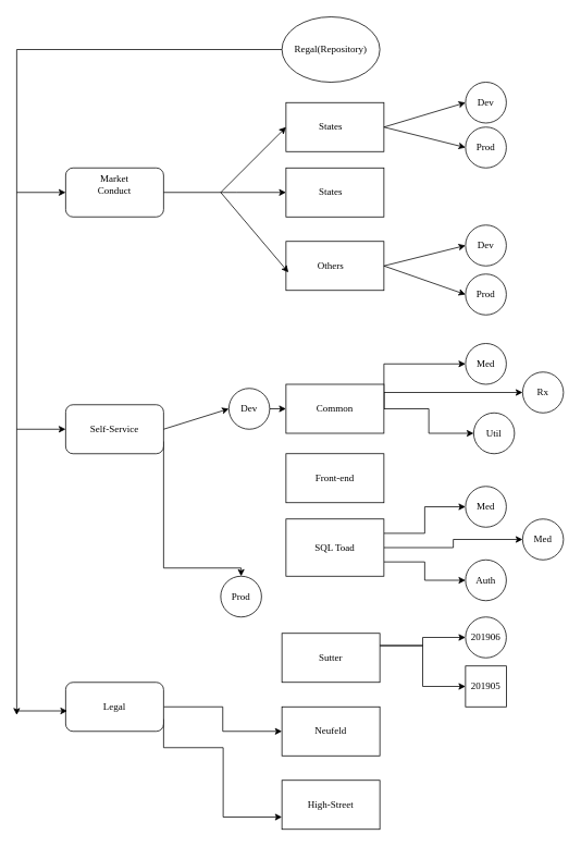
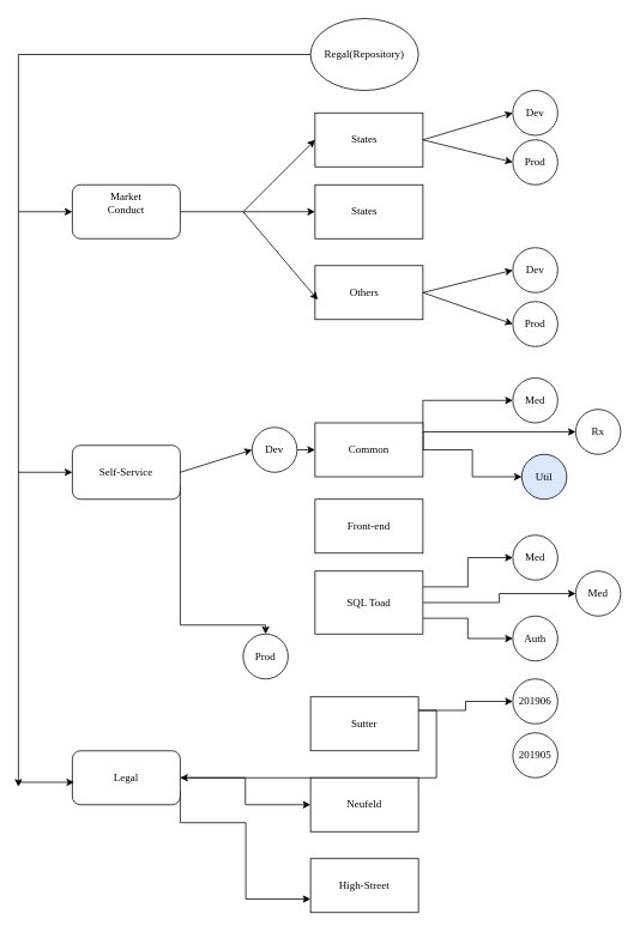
- <mxCell id="38" value="Util" style="ellipse;whiteSpace=wrap;html=1;aspect=fixed;fontFamily=Verdana;" vertex="1" parent="1"><mxGeometry x="580" y="505" width="50" height="50" as="geometry" /></mxCell>
+ <mxCell id="38" value="Util" style="ellipse;whiteSpace=wrap;html=1;aspect=fixed;fontFamily=Verdana;fillColor=#dae8fc;" vertex="1" parent="1"><mxGeometry x="580" y="505" width="50" height="50" as="geometry" /></mxCell>
- <mxCell id="47" style="edgeStyle=orthogonalEdgeStyle;rounded=0;orthogonalLoop=1;jettySize=auto;html=1;exitX=1;exitY=0.25;exitDx=0;exitDy=0;entryX=0;entryY=0.5;entryDx=0;entryDy=0;fontFamily=Verdana;" edge="1" parent="1" source="48" target="52"><mxGeometry relative="1" as="geometry" /></mxCell>
+ <mxCell id="47" style="edgeStyle=orthogonalEdgeStyle;rounded=0;orthogonalLoop=1;jettySize=auto;html=1;exitX=1;exitY=0.25;exitDx=0;exitDy=0;fontFamily=Verdana;" edge="1" parent="1" source="48" target="45"><mxGeometry relative="1" as="geometry" /></mxCell>
- <mxCell id="52" value="201905" style="whiteSpace=wrap;html=1;aspect=fixed;fontFamily=Verdana;rounded=0;" vertex="1" parent="1"><mxGeometry x="570" y="815" width="50" height="50" as="geometry" /></mxCell>
+ <mxCell id="52" value="201905" style="ellipse;whiteSpace=wrap;html=1;aspect=fixed;fontFamily=Verdana;" vertex="1" parent="1"><mxGeometry x="570" y="815" width="50" height="50" as="geometry" /></mxCell>
